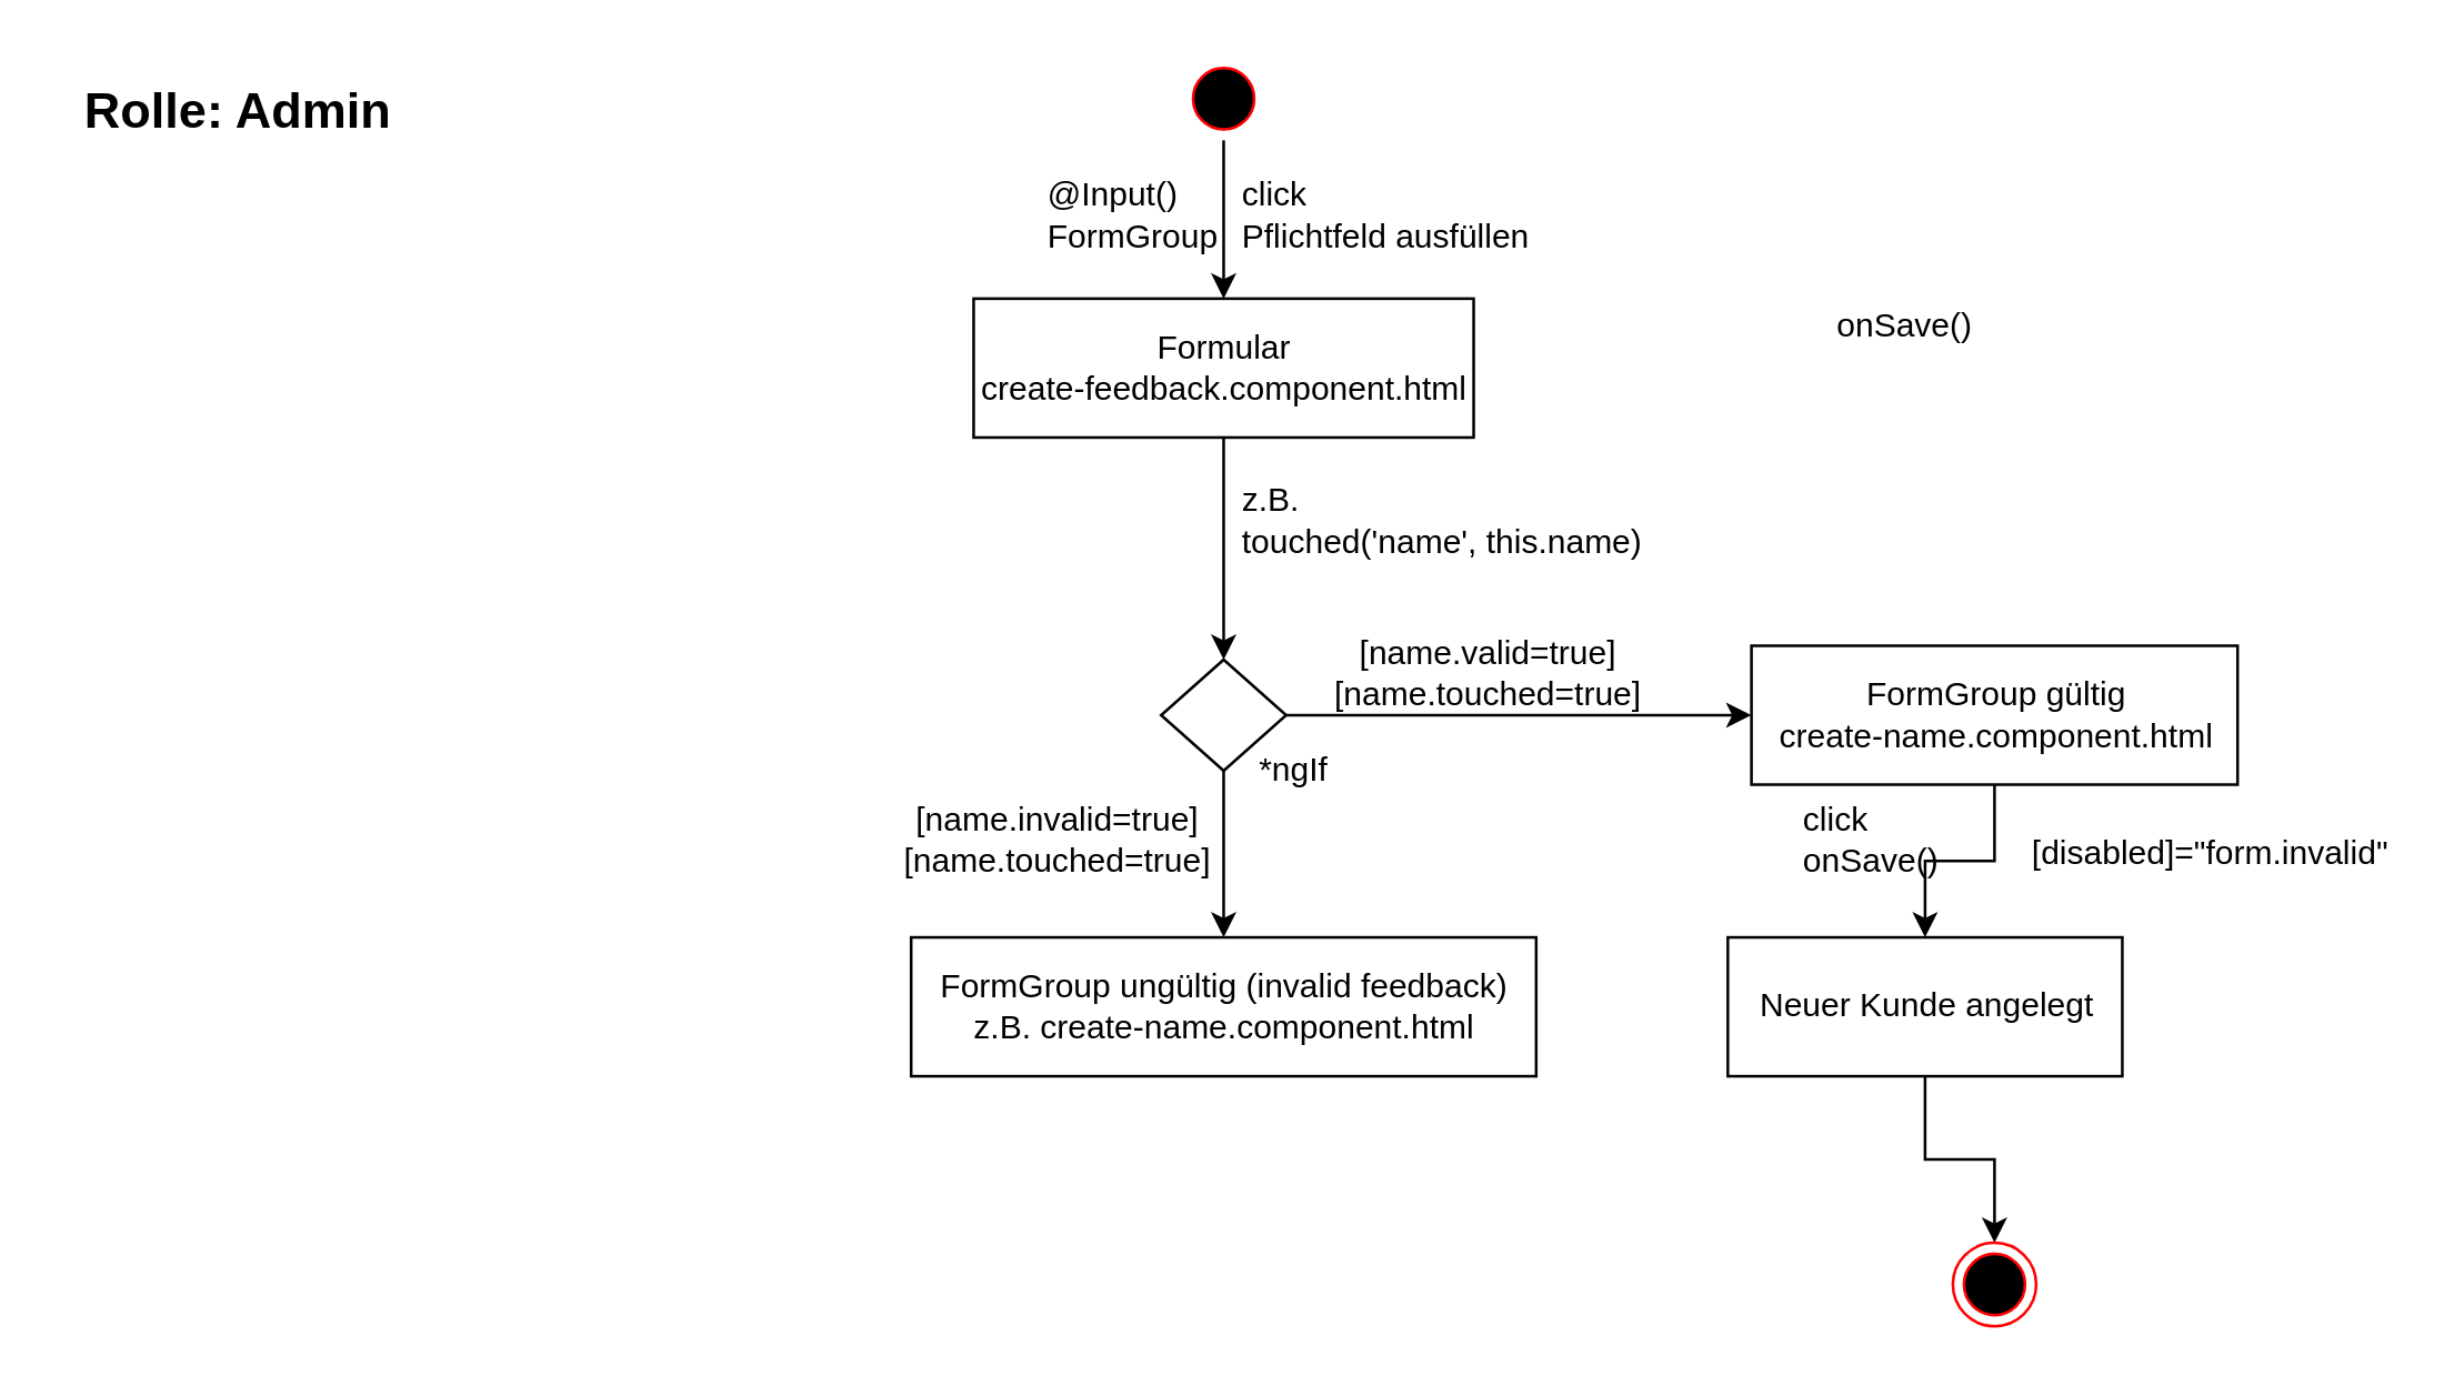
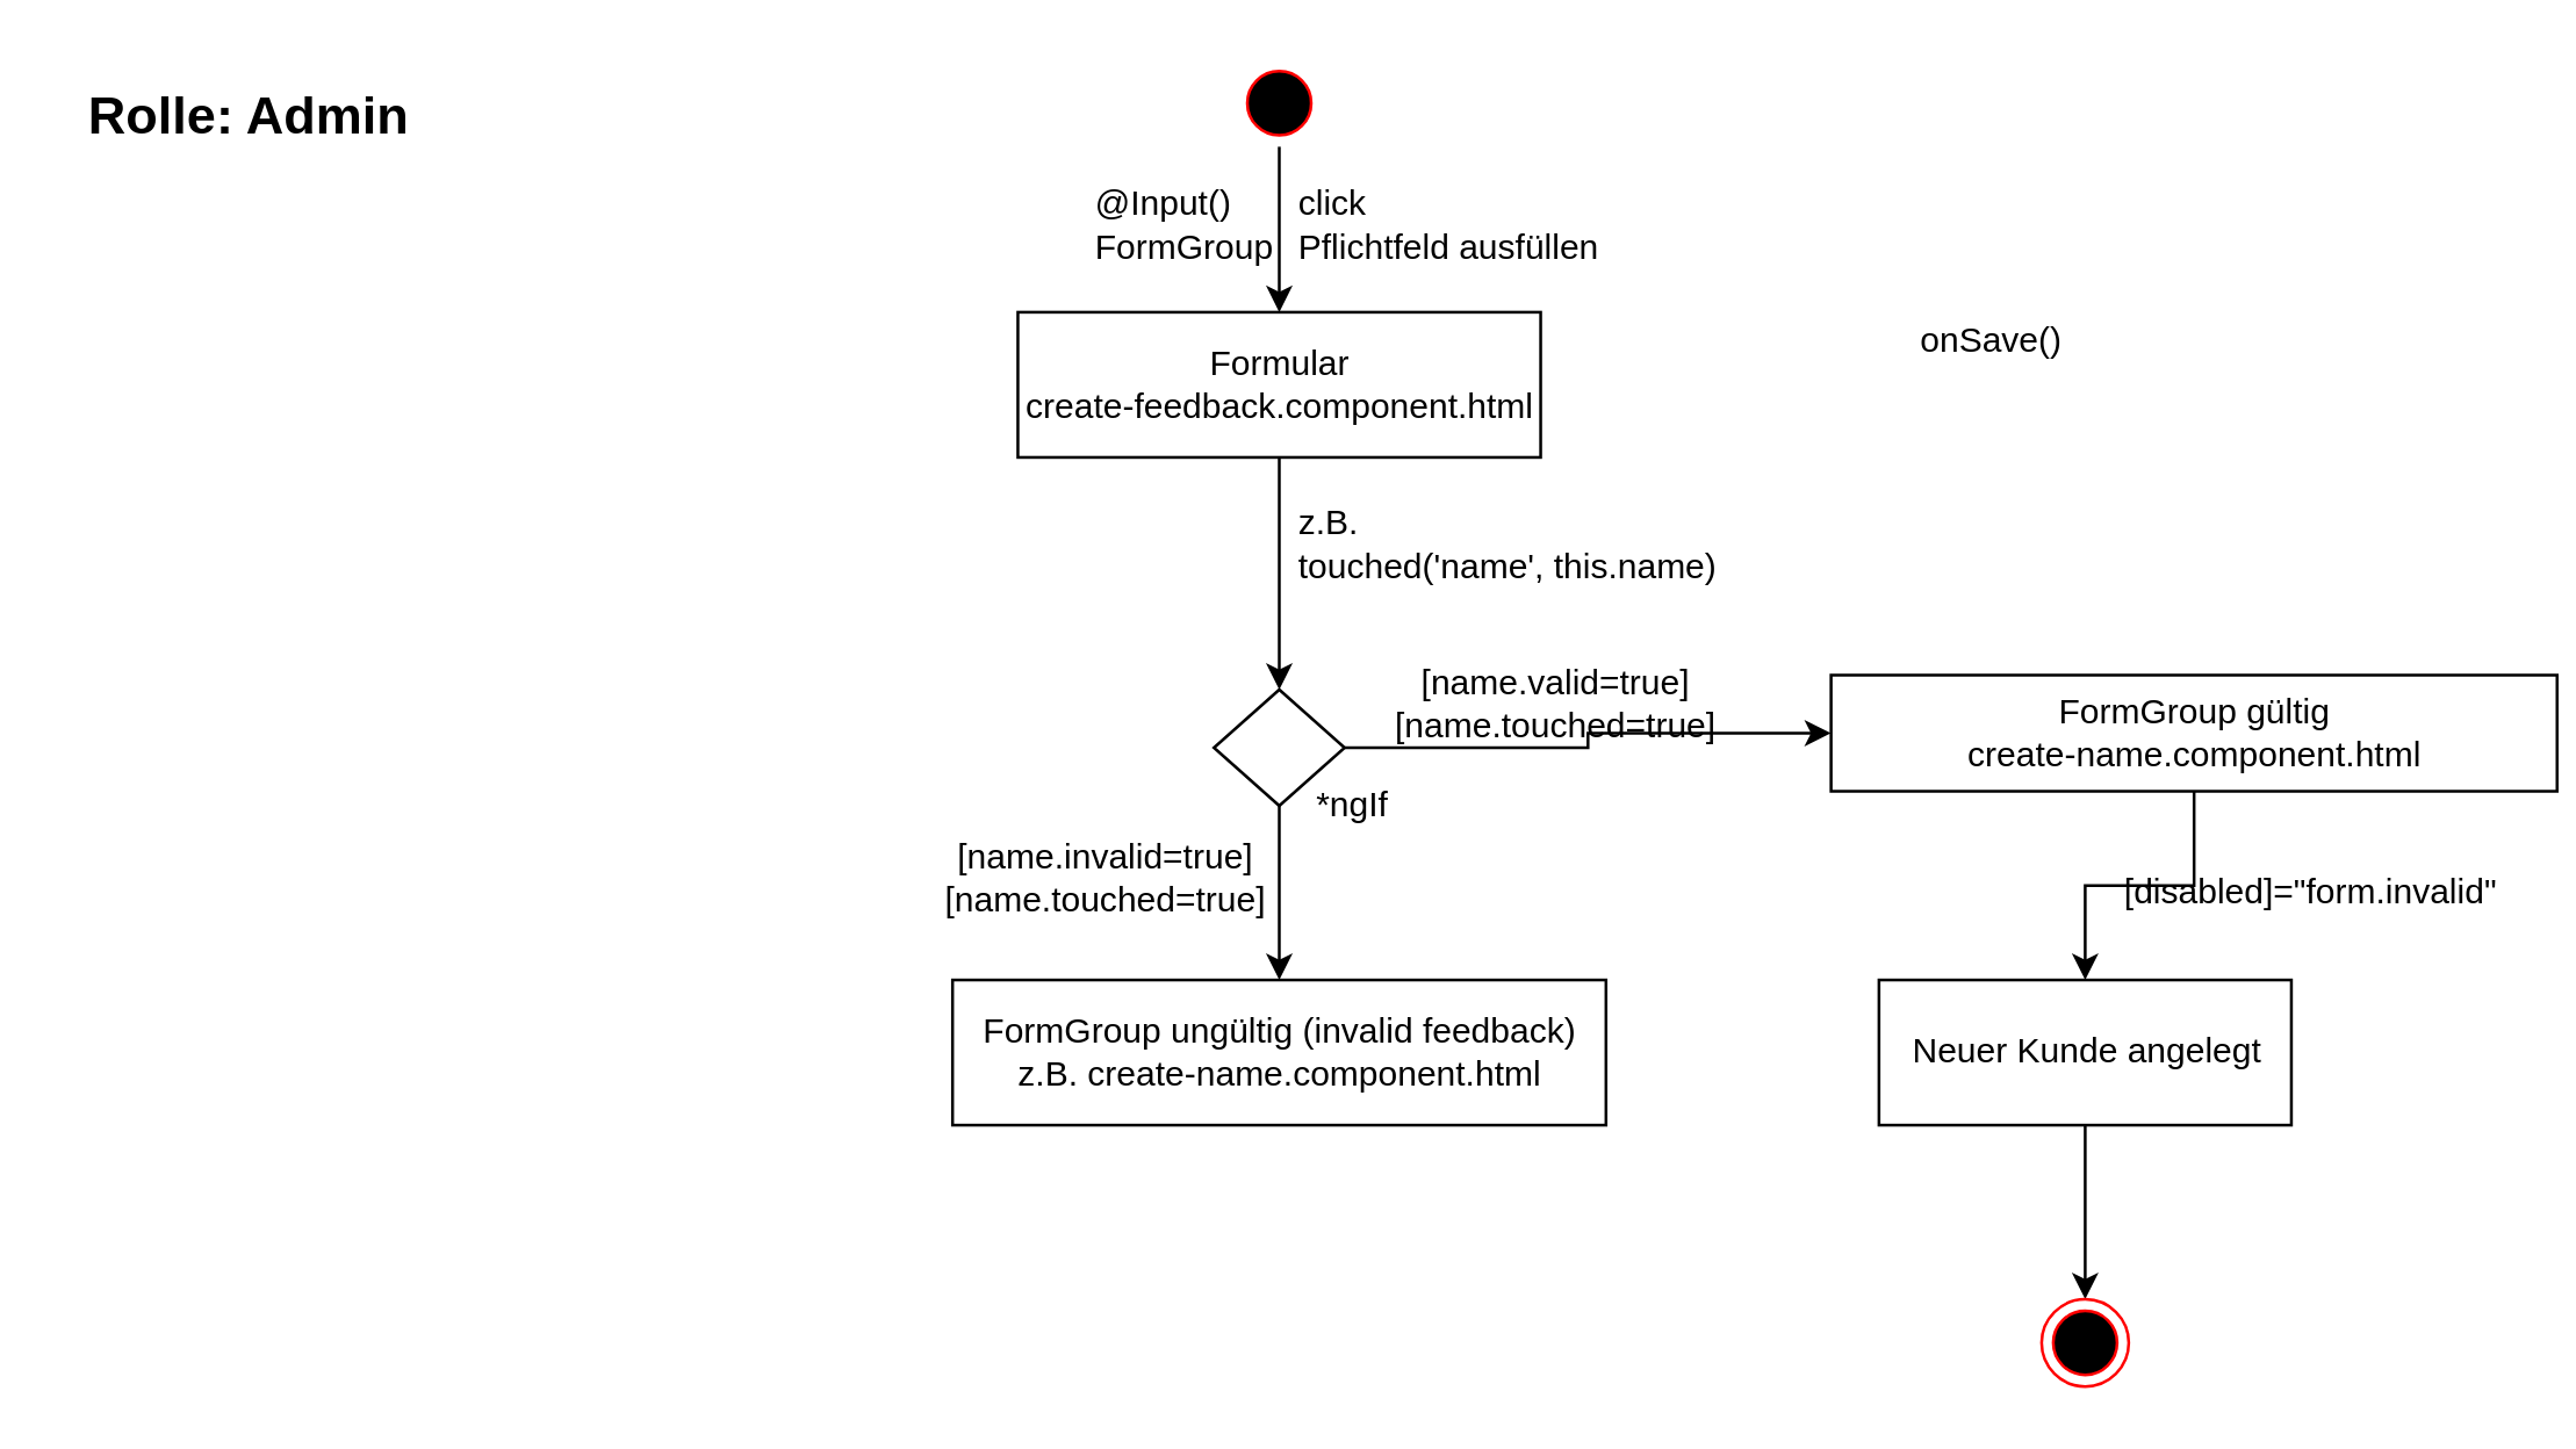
- <mxCell id="18" value="FormGroup gültig&lt;br&gt;create-name.component.html" style="html=1;" vertex="1" parent="1"><mxGeometry x="630" y="232" width="175" height="50" as="geometry" /></mxCell>
+ <mxCell id="18" value="FormGroup gültig&lt;br&gt;create-name.component.html" style="html=1;" vertex="1" parent="1"><mxGeometry x="630" y="232" width="250" height="40" as="geometry" /></mxCell>
- <mxCell id="22" value="click&lt;br&gt;onSave()" style="text;html=1;align=left;verticalAlign=middle;resizable=0;points=[];autosize=1;strokeColor=none;" vertex="1" parent="1"><mxGeometry x="646.5" y="287" width="60" height="30" as="geometry" /></mxCell>
- <mxCell id="21" value="Neuer Kunde angelegt" style="html=1;" vertex="1" parent="1"><mxGeometry x="621.5" y="337" width="142" height="50" as="geometry" /></mxCell>
+ <mxCell id="21" value="Neuer Kunde angelegt" style="html=1;" vertex="1" parent="1"><mxGeometry x="646.5" y="337" width="142" height="50" as="geometry" /></mxCell>
